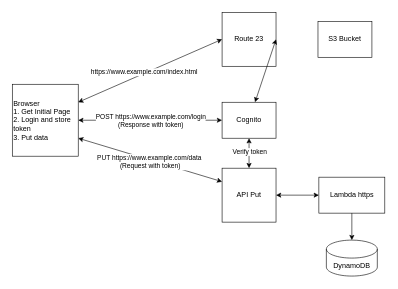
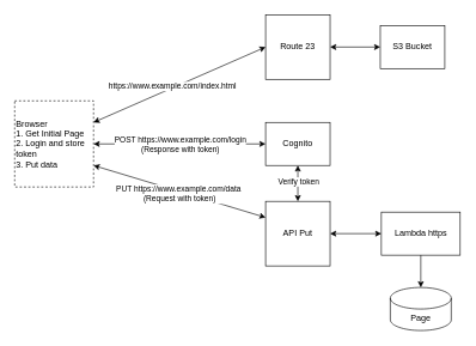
- <mxCell id="5" value="" style="endArrow=classic;startArrow=classic;html=1;rounded=0;exitX=1;exitY=0.5;exitDx=0;exitDy=0;" edge="1" parent="1" source="4" target="12"><mxGeometry width="50" height="50" relative="1" as="geometry"><mxPoint x="420" y="215" as="sourcePoint" /><mxPoint x="470" y="165" as="targetPoint" /></mxGeometry></mxCell>
+ <mxCell id="5" value="" style="endArrow=classic;startArrow=classic;html=1;rounded=0;entryX=0;entryY=0.5;entryDx=0;entryDy=0;exitX=1;exitY=0.5;exitDx=0;exitDy=0;" edge="1" parent="1" source="4" target="3"><mxGeometry width="50" height="50" relative="1" as="geometry"><mxPoint x="420" y="215" as="sourcePoint" /><mxPoint x="470" y="165" as="targetPoint" /></mxGeometry></mxCell>
- <mxCell id="2" value="Browser&lt;div&gt;1. Get Initial Page&lt;/div&gt;&lt;div&gt;2. Login and store token&lt;/div&gt;&lt;div&gt;3. Put data&amp;nbsp;&lt;/div&gt;" style="rounded=0;whiteSpace=wrap;html=1;align=left;" vertex="1" parent="1"><mxGeometry x="20" y="140" width="110" height="120" as="geometry" /></mxCell>
+ <mxCell id="2" value="Browser&lt;div&gt;1. Get Initial Page&lt;/div&gt;&lt;div&gt;2. Login and store token&lt;/div&gt;&lt;div&gt;3. Put data&amp;nbsp;&lt;/div&gt;" style="rounded=0;whiteSpace=wrap;html=1;align=left;dashed=1;" vertex="1" parent="1"><mxGeometry x="20" y="140" width="110" height="120" as="geometry" /></mxCell>
- <mxCell id="11" value="DynamoDB" style="shape=cylinder3;whiteSpace=wrap;html=1;boundedLbl=1;backgroundOutline=1;size=15;" vertex="1" parent="1"><mxGeometry x="544" y="400" width="85" height="60" as="geometry" /></mxCell>
+ <mxCell id="11" value="Page" style="shape=cylinder3;whiteSpace=wrap;html=1;boundedLbl=1;backgroundOutline=1;size=15;" vertex="1" parent="1"><mxGeometry x="544" y="400" width="85" height="60" as="geometry" /></mxCell>
